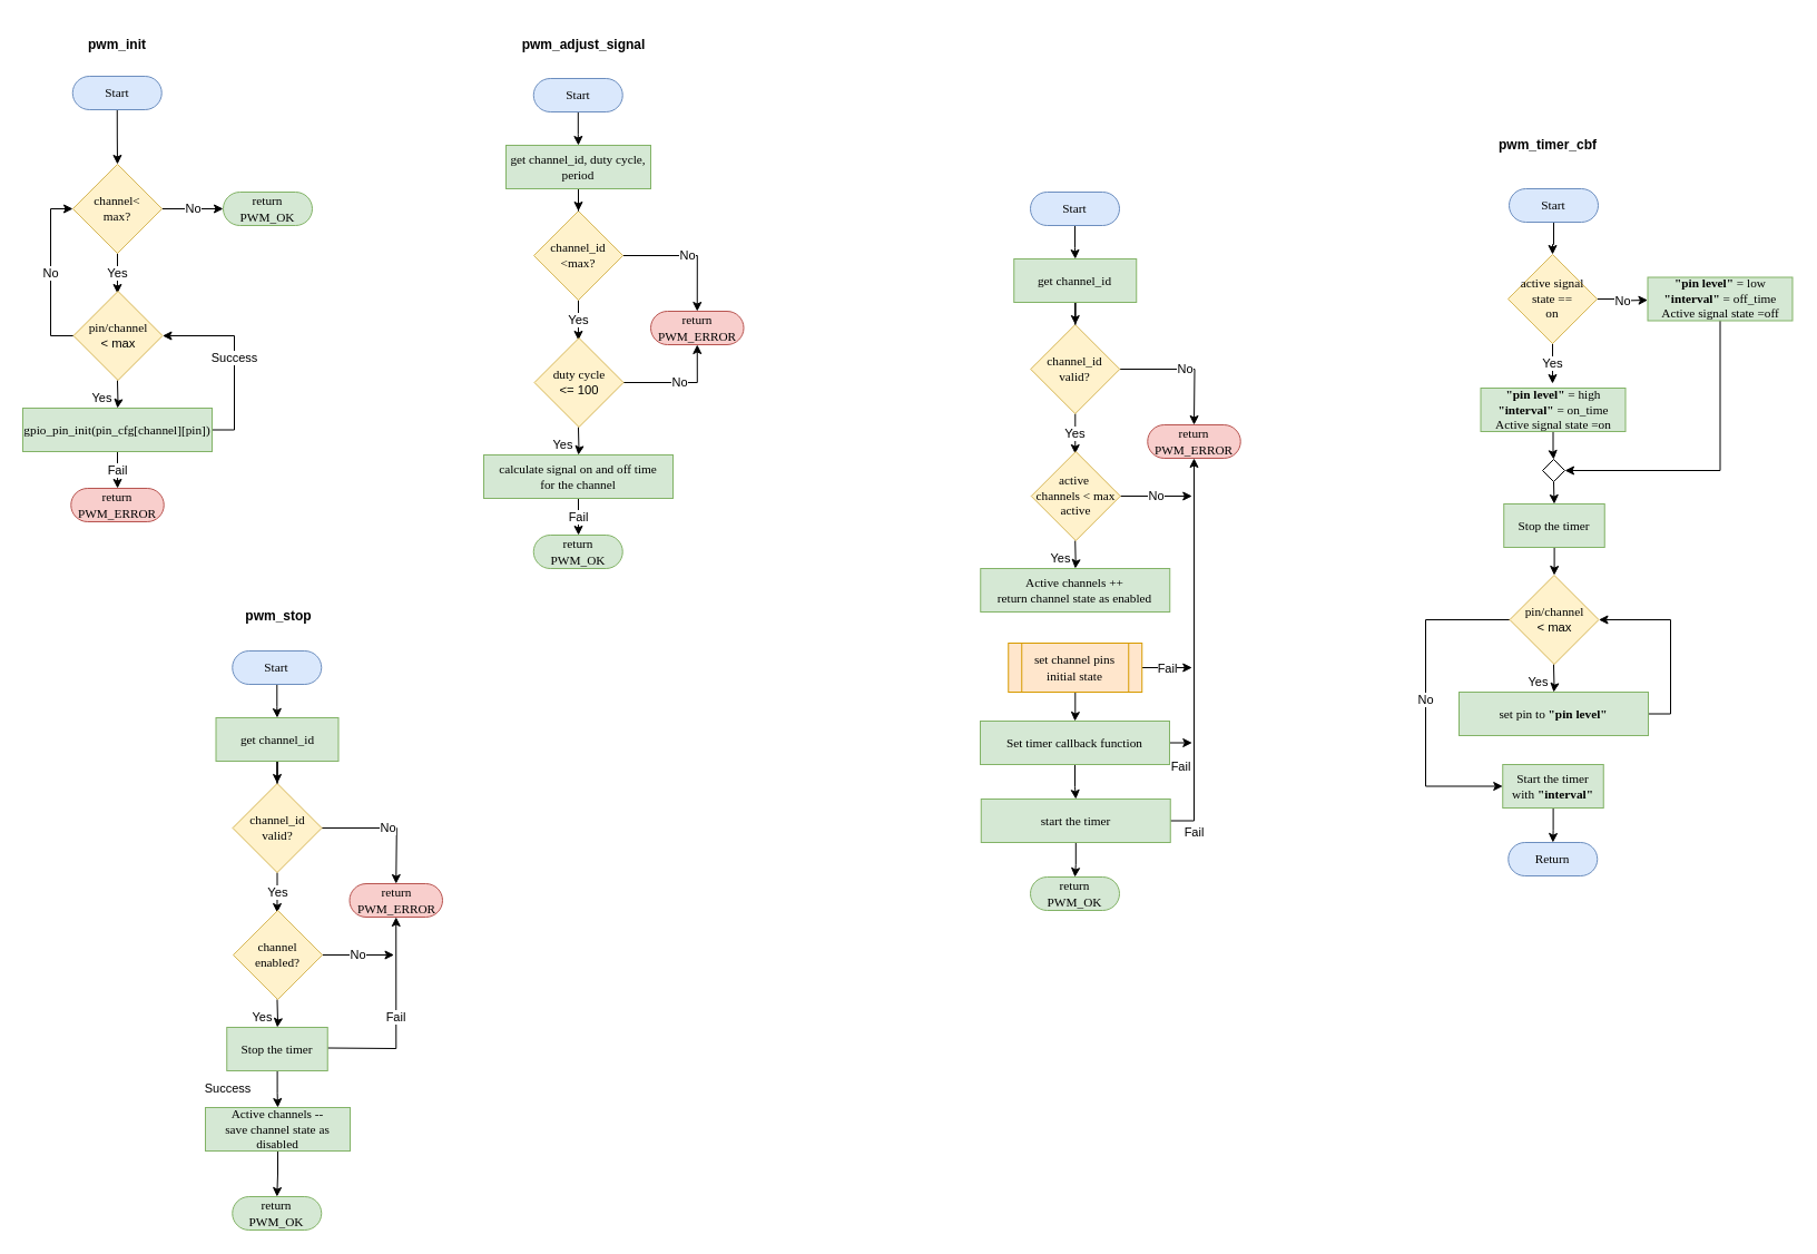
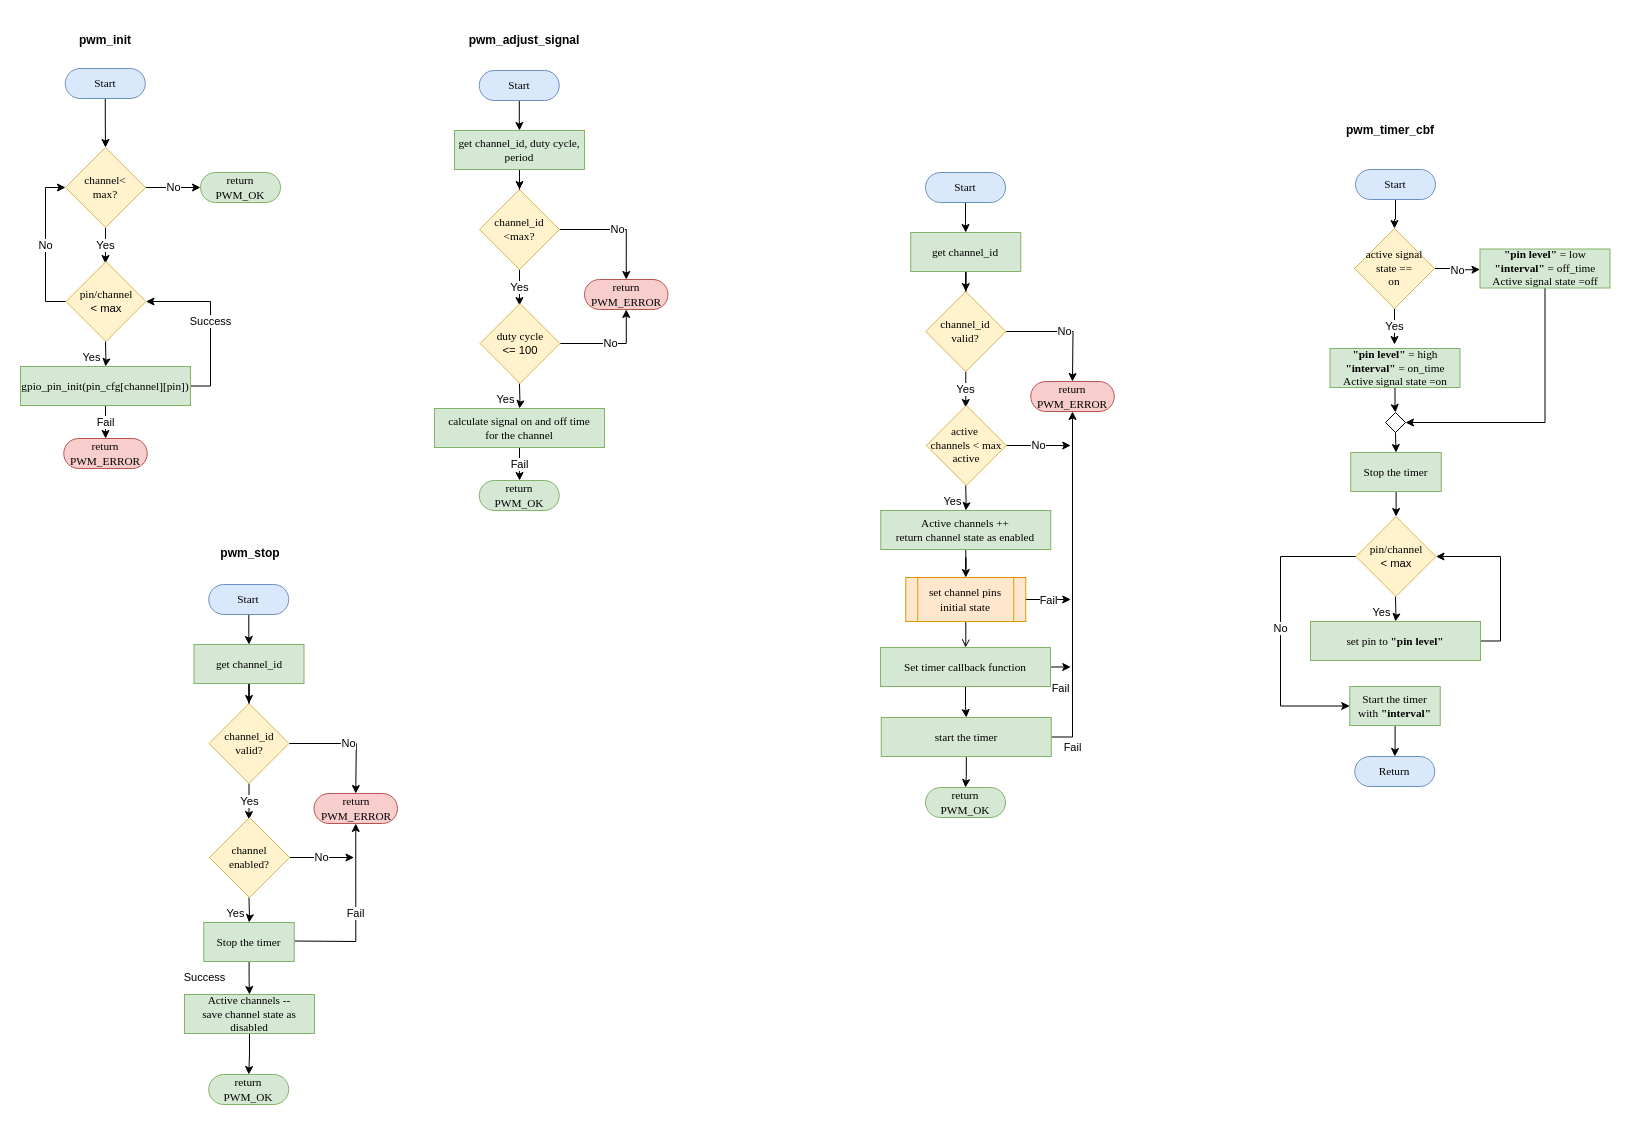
+ <mxCell id="76" value="" style="edgeStyle=orthogonalEdgeStyle;rounded=0;orthogonalLoop=1;jettySize=auto;html=1;" edge="1" parent="1" source="77" target="85"><mxGeometry relative="1" as="geometry" /></mxCell>
- <mxCell id="83" value="" style="edgeStyle=orthogonalEdgeStyle;rounded=0;orthogonalLoop=1;jettySize=auto;html=1;" edge="1" parent="1" source="85" target="92"><mxGeometry relative="1" as="geometry" /></mxCell>
+ <mxCell id="83" value="" style="edgeStyle=orthogonalEdgeStyle;rounded=0;orthogonalLoop=1;jettySize=auto;html=1;endArrow=open;" edge="1" parent="1" source="85" target="92"><mxGeometry relative="1" as="geometry" /></mxCell>
